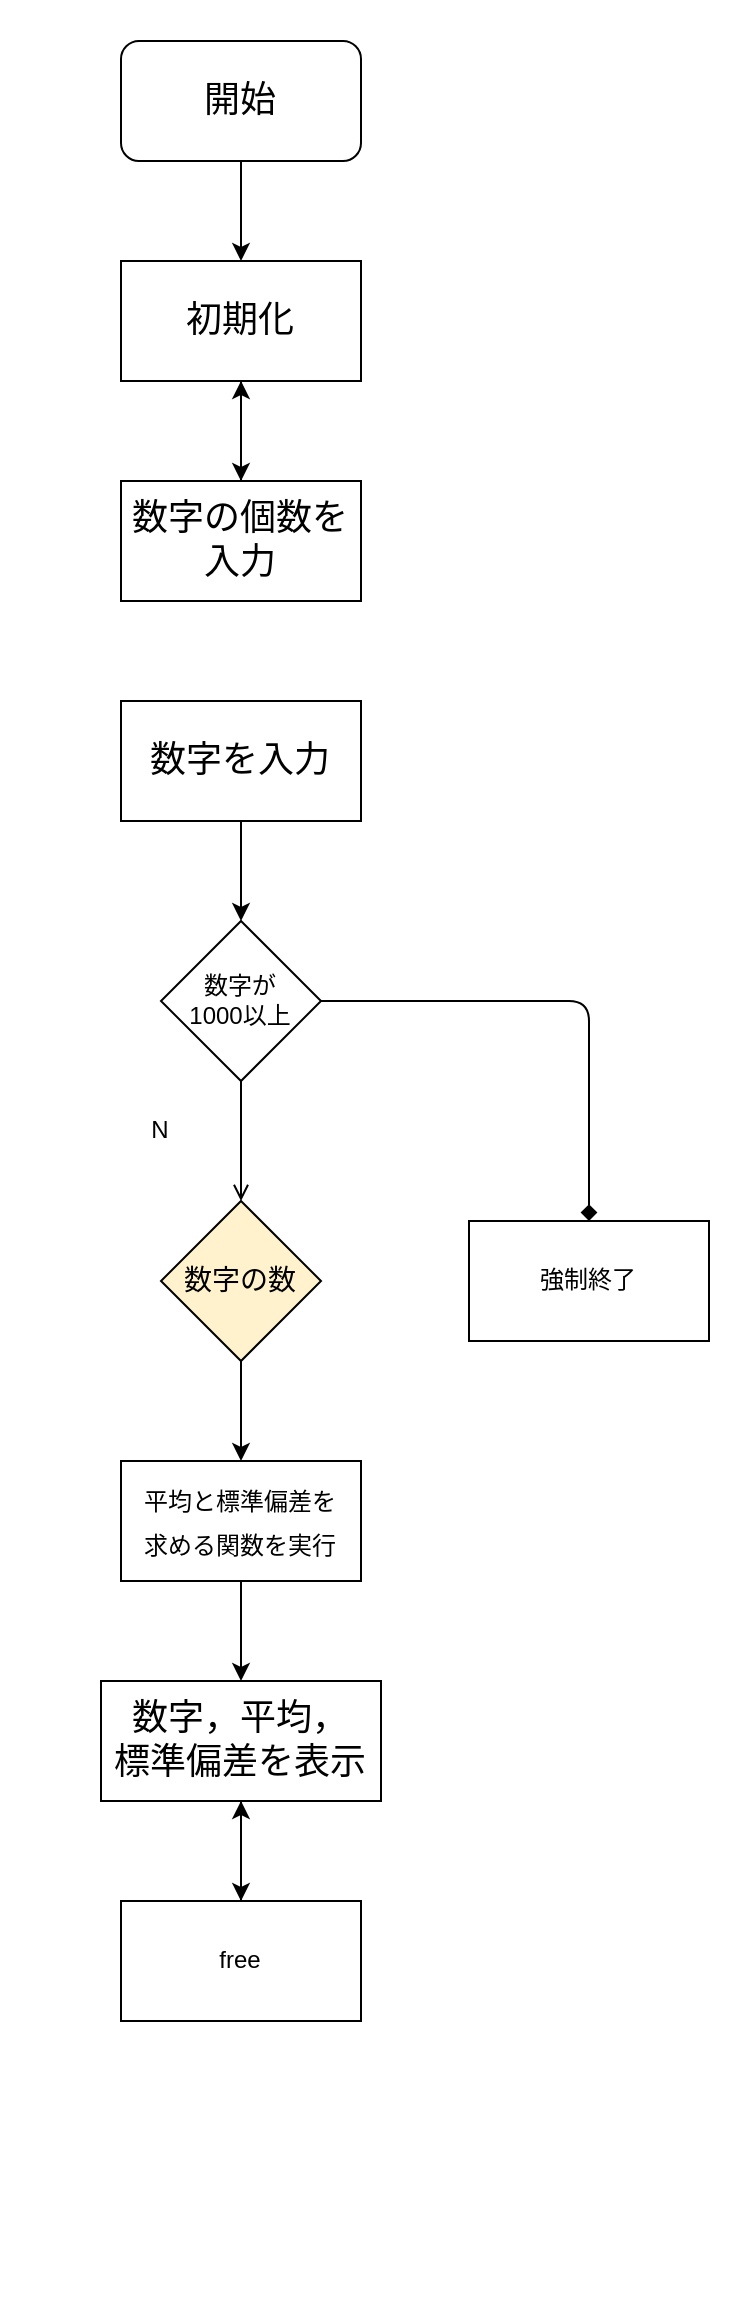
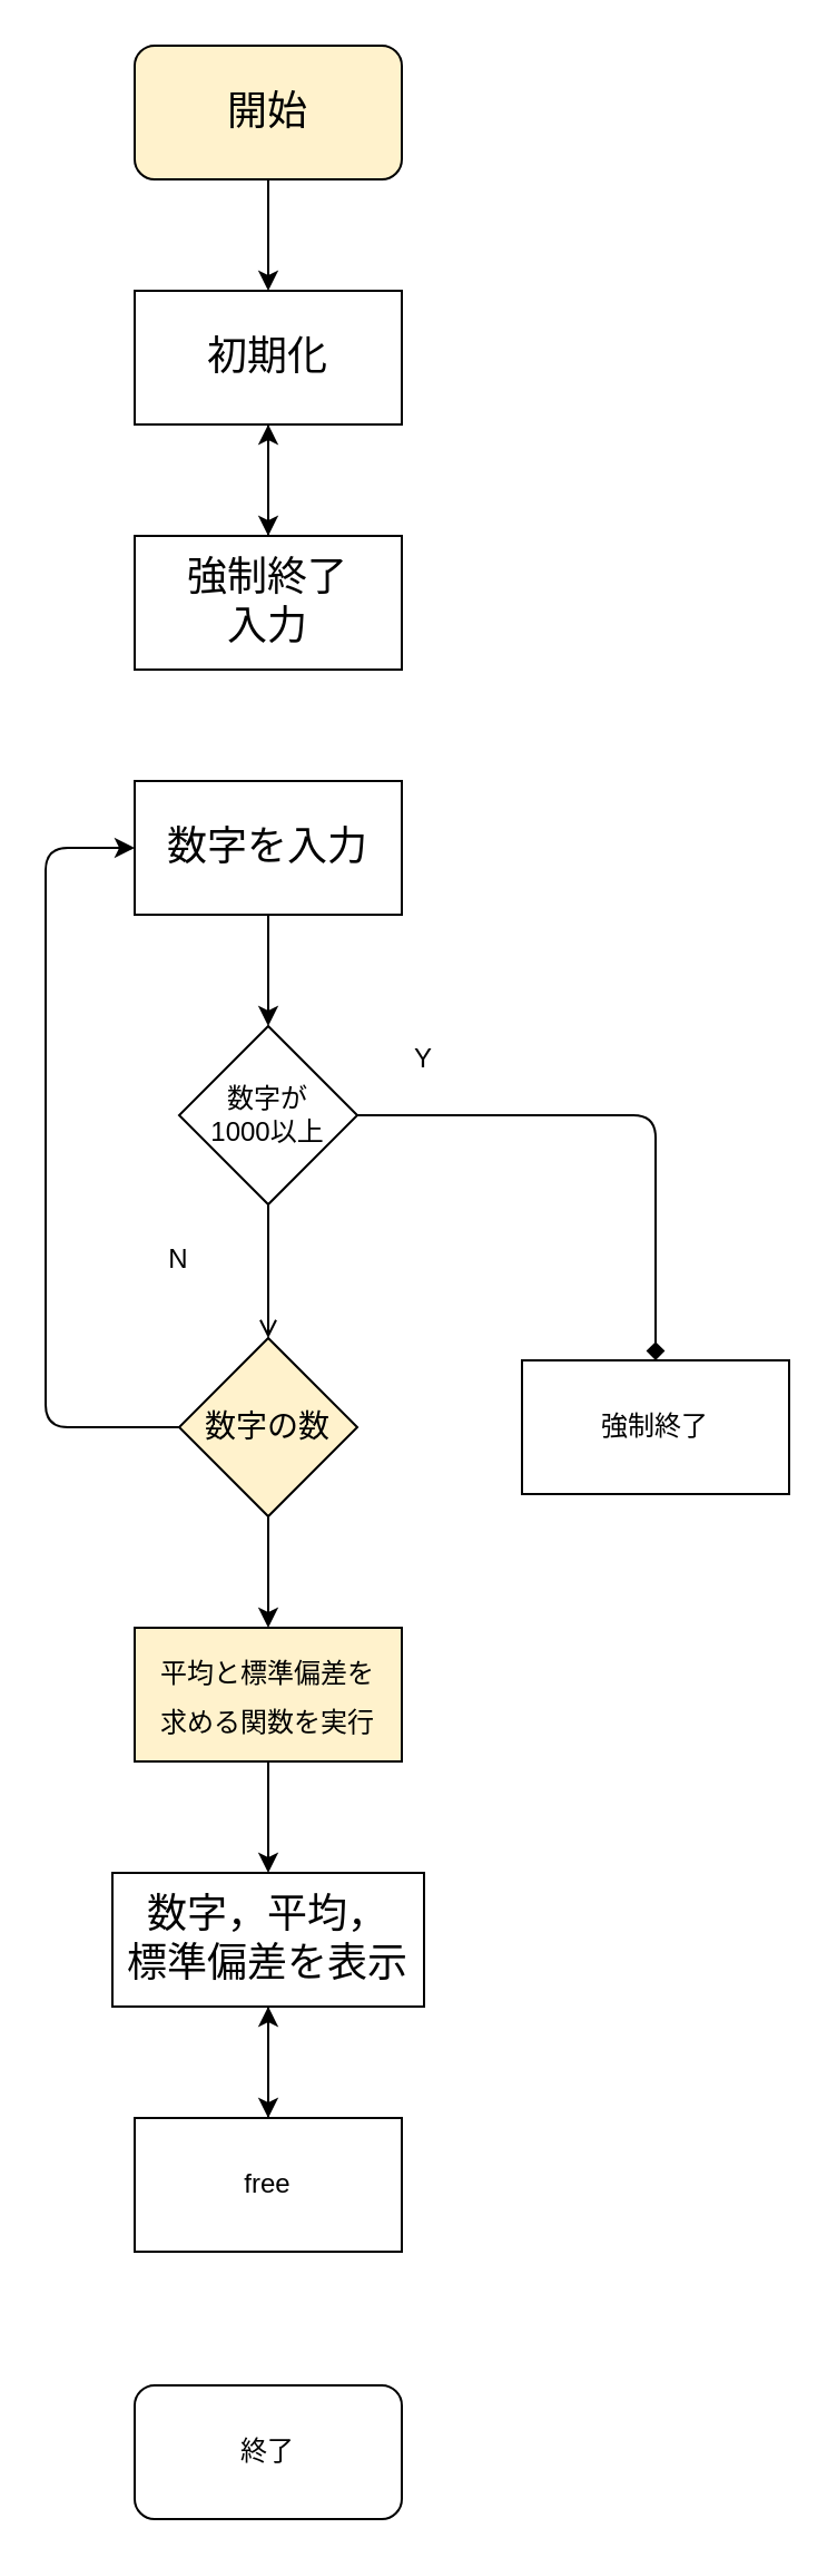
- <mxCell id="3" value="&lt;font style=&quot;font-size: 18px;&quot;&gt;開始&lt;/font&gt;" style="rounded=1;whiteSpace=wrap;html=1;" vertex="1" parent="1"><mxGeometry x="60" y="20" width="120" height="60" as="geometry" /></mxCell>
+ <mxCell id="3" value="&lt;font style=&quot;font-size: 18px;&quot;&gt;開始&lt;/font&gt;" style="rounded=1;whiteSpace=wrap;html=1;fillColor=#fff2cc;" vertex="1" parent="1"><mxGeometry x="60" y="20" width="120" height="60" as="geometry" /></mxCell>
- <mxCell id="7" value="数字の個数を&lt;br&gt;入力" style="rounded=0;whiteSpace=wrap;html=1;fontSize=18;" vertex="1" parent="1"><mxGeometry x="60" y="240" width="120" height="60" as="geometry" /></mxCell>
+ <mxCell id="7" value="強制終了&lt;br&gt;入力" style="rounded=0;whiteSpace=wrap;html=1;fontSize=18;" vertex="1" parent="1"><mxGeometry x="60" y="240" width="120" height="60" as="geometry" /></mxCell>
+ <mxCell id="18" value="Y" style="text;html=1;strokeColor=none;fillColor=none;align=center;verticalAlign=middle;whiteSpace=wrap;rounded=0;" vertex="1" parent="1"><mxGeometry x="160" y="460" width="60" height="30" as="geometry" /></mxCell>
+ <mxCell id="11" style="edgeStyle=none;html=1;exitX=0;exitY=0.5;exitDx=0;exitDy=0;entryX=0;entryY=0.5;entryDx=0;entryDy=0;" edge="1" parent="1" source="12" target="9"><mxGeometry relative="1" as="geometry"><Array as="points"><mxPoint x="20" y="640" /><mxPoint x="20" y="380" /></Array></mxGeometry></mxCell>
- <mxCell id="20" value="&lt;font style=&quot;font-size: 12px;&quot;&gt;平均と標準偏差を&lt;br&gt;求める関数を実行&lt;/font&gt;" style="rounded=0;whiteSpace=wrap;html=1;fontSize=18;" vertex="1" parent="1"><mxGeometry x="60" y="730" width="120" height="60" as="geometry" /></mxCell>
+ <mxCell id="20" value="&lt;font style=&quot;font-size: 12px;&quot;&gt;平均と標準偏差を&lt;br&gt;求める関数を実行&lt;/font&gt;" style="rounded=0;whiteSpace=wrap;html=1;fontSize=18;fillColor=#fff2cc;" vertex="1" parent="1"><mxGeometry x="60" y="730" width="120" height="60" as="geometry" /></mxCell>
+ <mxCell id="25" value="終了" style="rounded=1;whiteSpace=wrap;html=1;" vertex="1" parent="1"><mxGeometry x="60" y="1070" width="120" height="60" as="geometry" /></mxCell>
